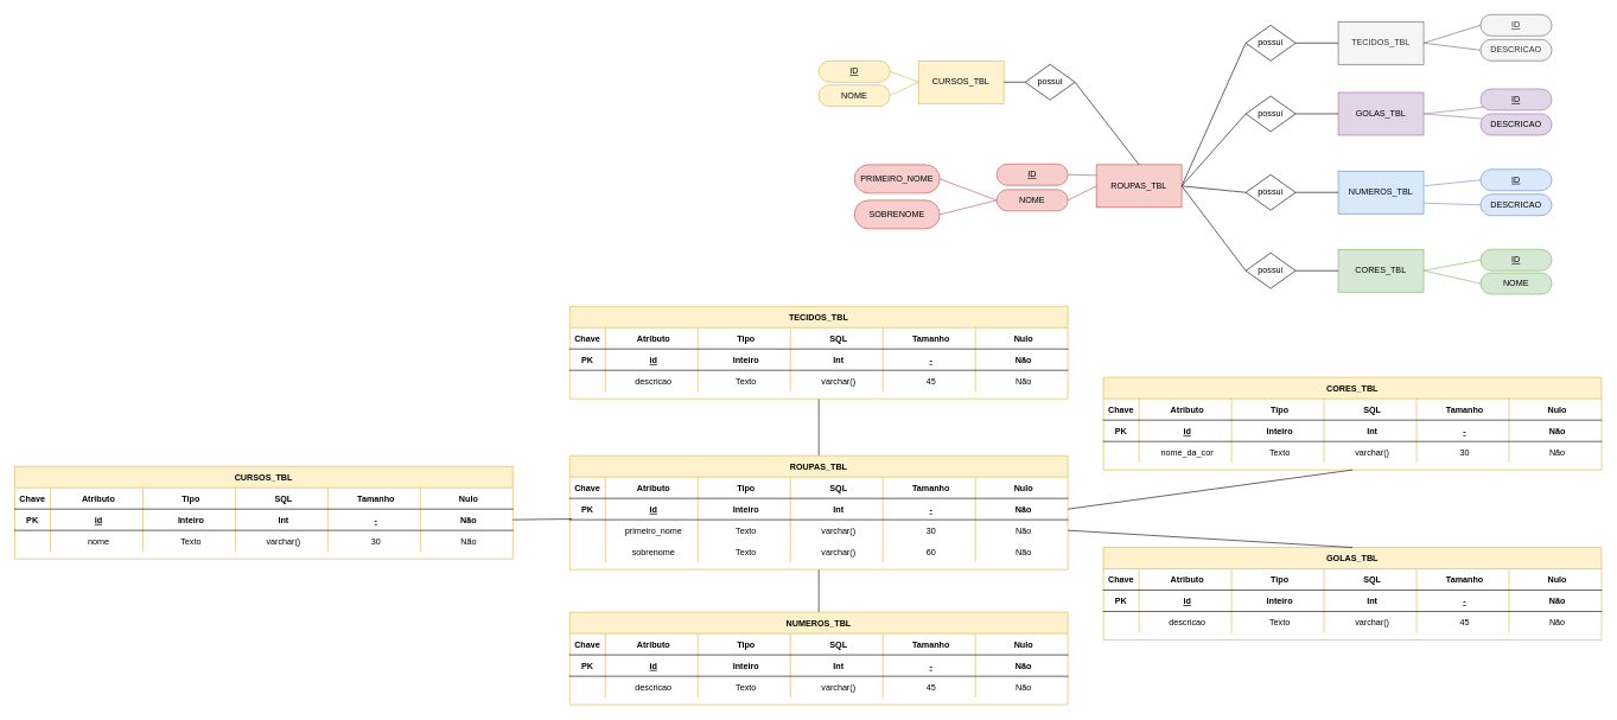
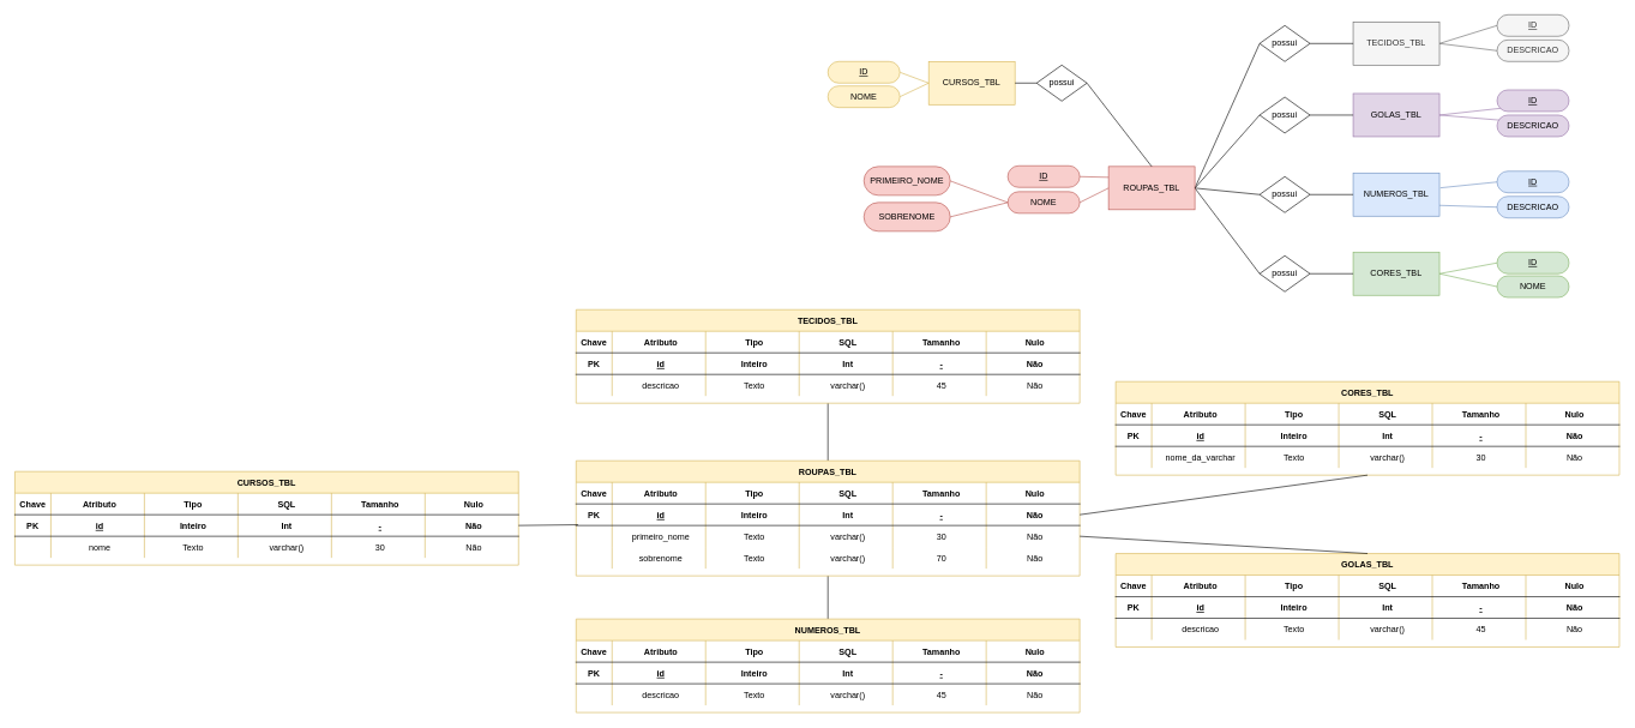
- <mxCell id="110" value="nome_da_cor" style="shape=partialRectangle;connectable=0;fillColor=none;top=0;left=0;bottom=0;right=0;align=center;spacingLeft=6;overflow=hidden;" vertex="1" parent="108"><mxGeometry x="50" width="130" height="30" as="geometry" /></mxCell>
+ <mxCell id="110" value="nome_da_varchar" style="shape=partialRectangle;connectable=0;fillColor=none;top=0;left=0;bottom=0;right=0;align=center;spacingLeft=6;overflow=hidden;" vertex="1" parent="108"><mxGeometry x="50" width="130" height="30" as="geometry" /></mxCell>
- <mxCell id="68" value="60" style="shape=partialRectangle;connectable=0;fillColor=none;top=0;left=0;bottom=0;right=0;align=center;spacingLeft=6;overflow=hidden;" vertex="1" parent="63"><mxGeometry x="440" width="130" height="30" as="geometry" /></mxCell>
+ <mxCell id="68" value="70" style="shape=partialRectangle;connectable=0;fillColor=none;top=0;left=0;bottom=0;right=0;align=center;spacingLeft=6;overflow=hidden;" vertex="1" parent="63"><mxGeometry x="440" width="130" height="30" as="geometry" /></mxCell>
